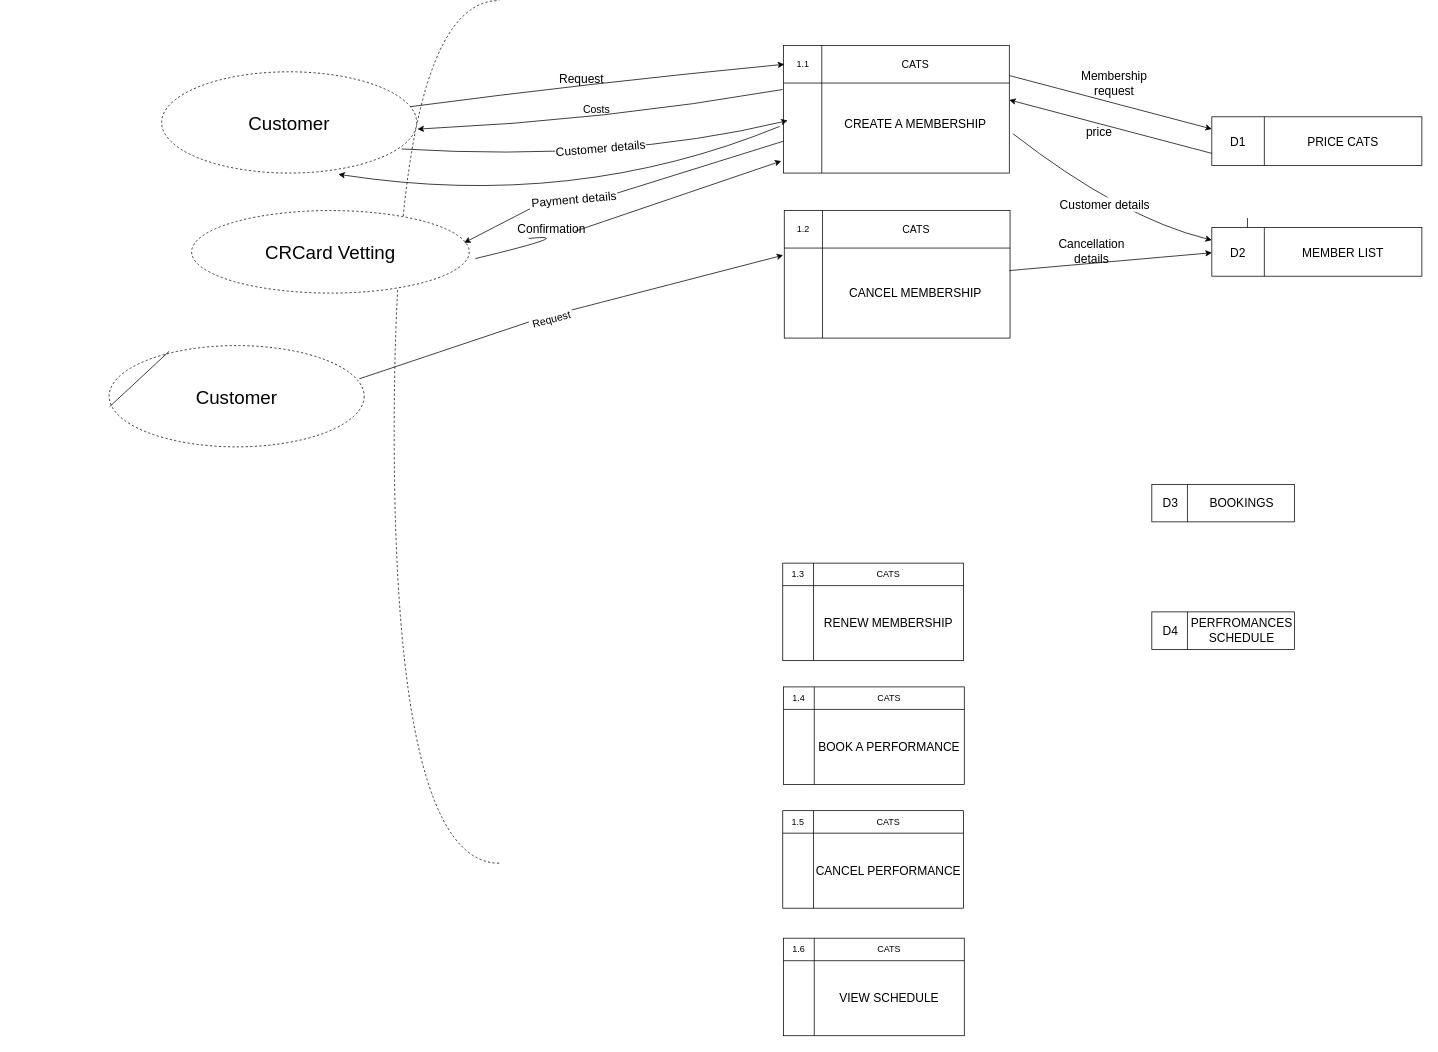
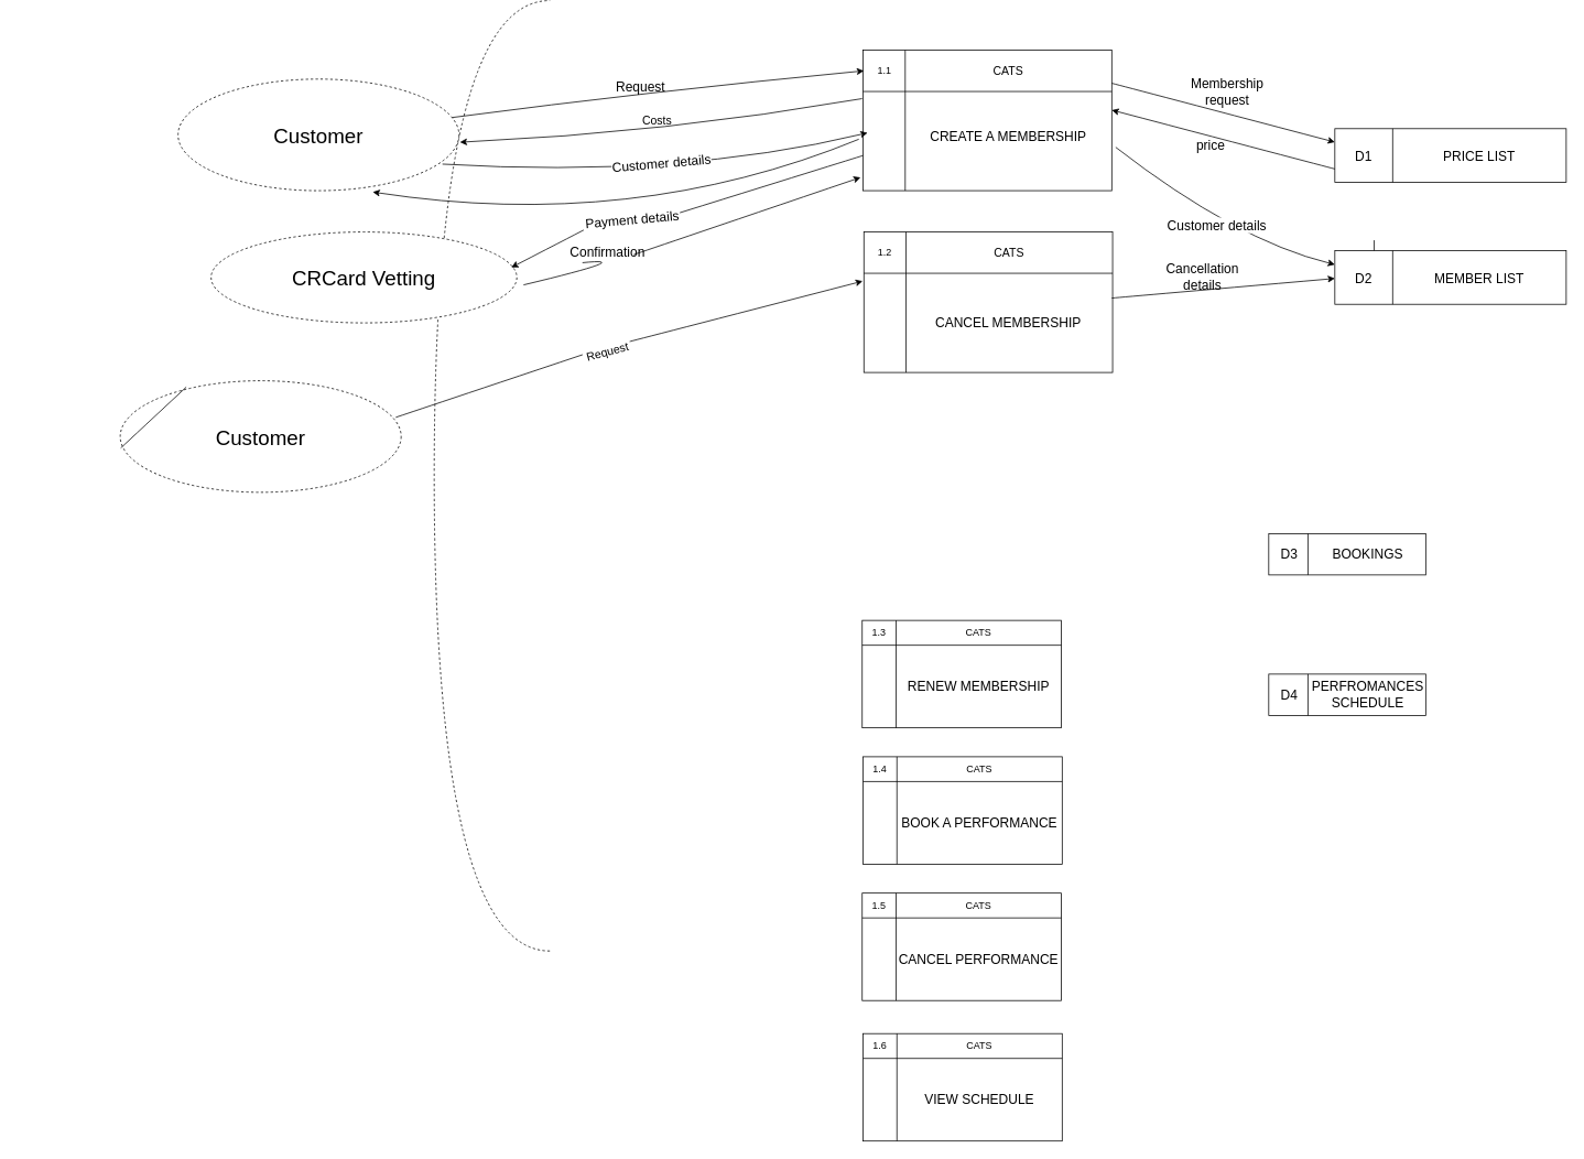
- <mxCell id="45" value="PRICE CATS" style="text;html=1;strokeColor=none;fillColor=none;align=center;verticalAlign=middle;whiteSpace=wrap;rounded=0;fontSize=16;" vertex="1" parent="1"><mxGeometry x="1685" y="117.5" width="210" height="60" as="geometry" /></mxCell>
+ <mxCell id="45" value="PRICE LIST" style="text;html=1;strokeColor=none;fillColor=none;align=center;verticalAlign=middle;whiteSpace=wrap;rounded=0;fontSize=16;" vertex="1" parent="1"><mxGeometry x="1685" y="117.5" width="210" height="60" as="geometry" /></mxCell>
